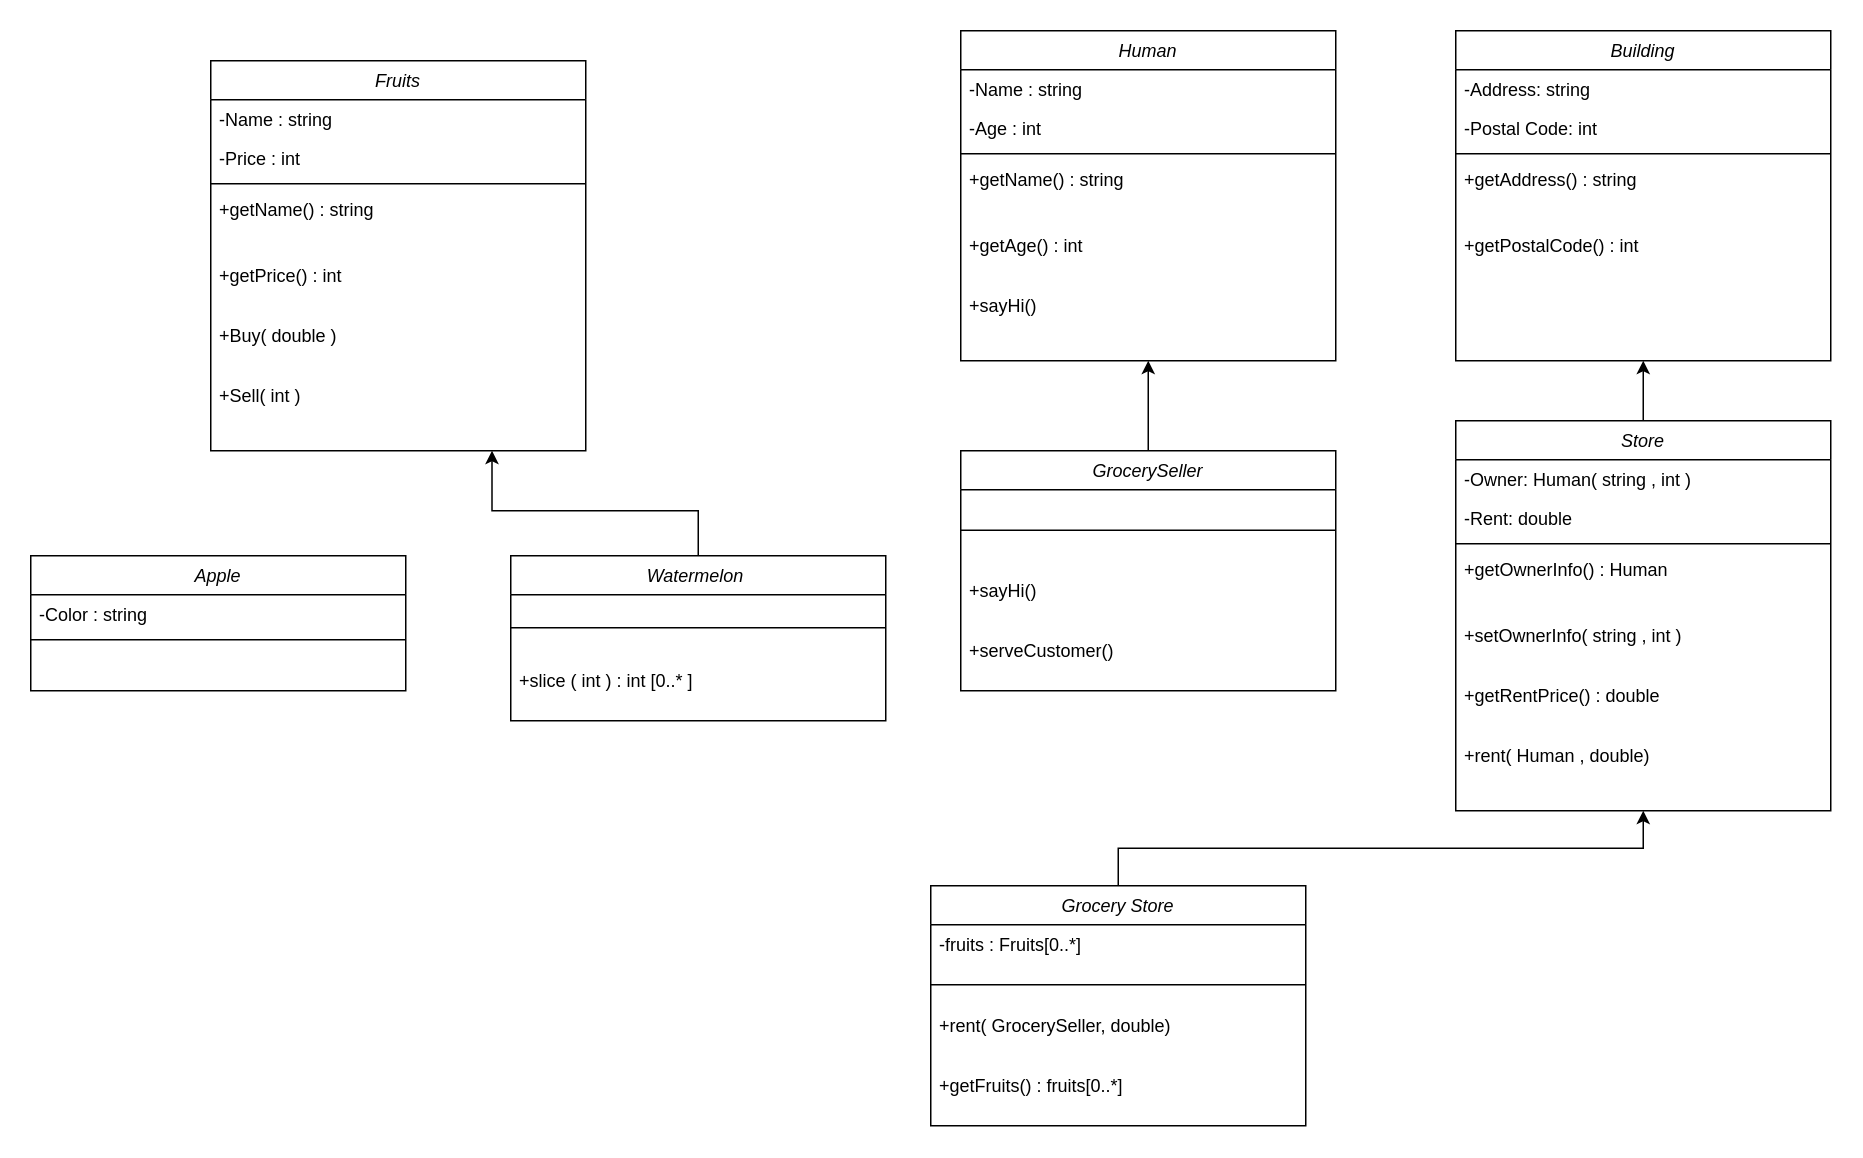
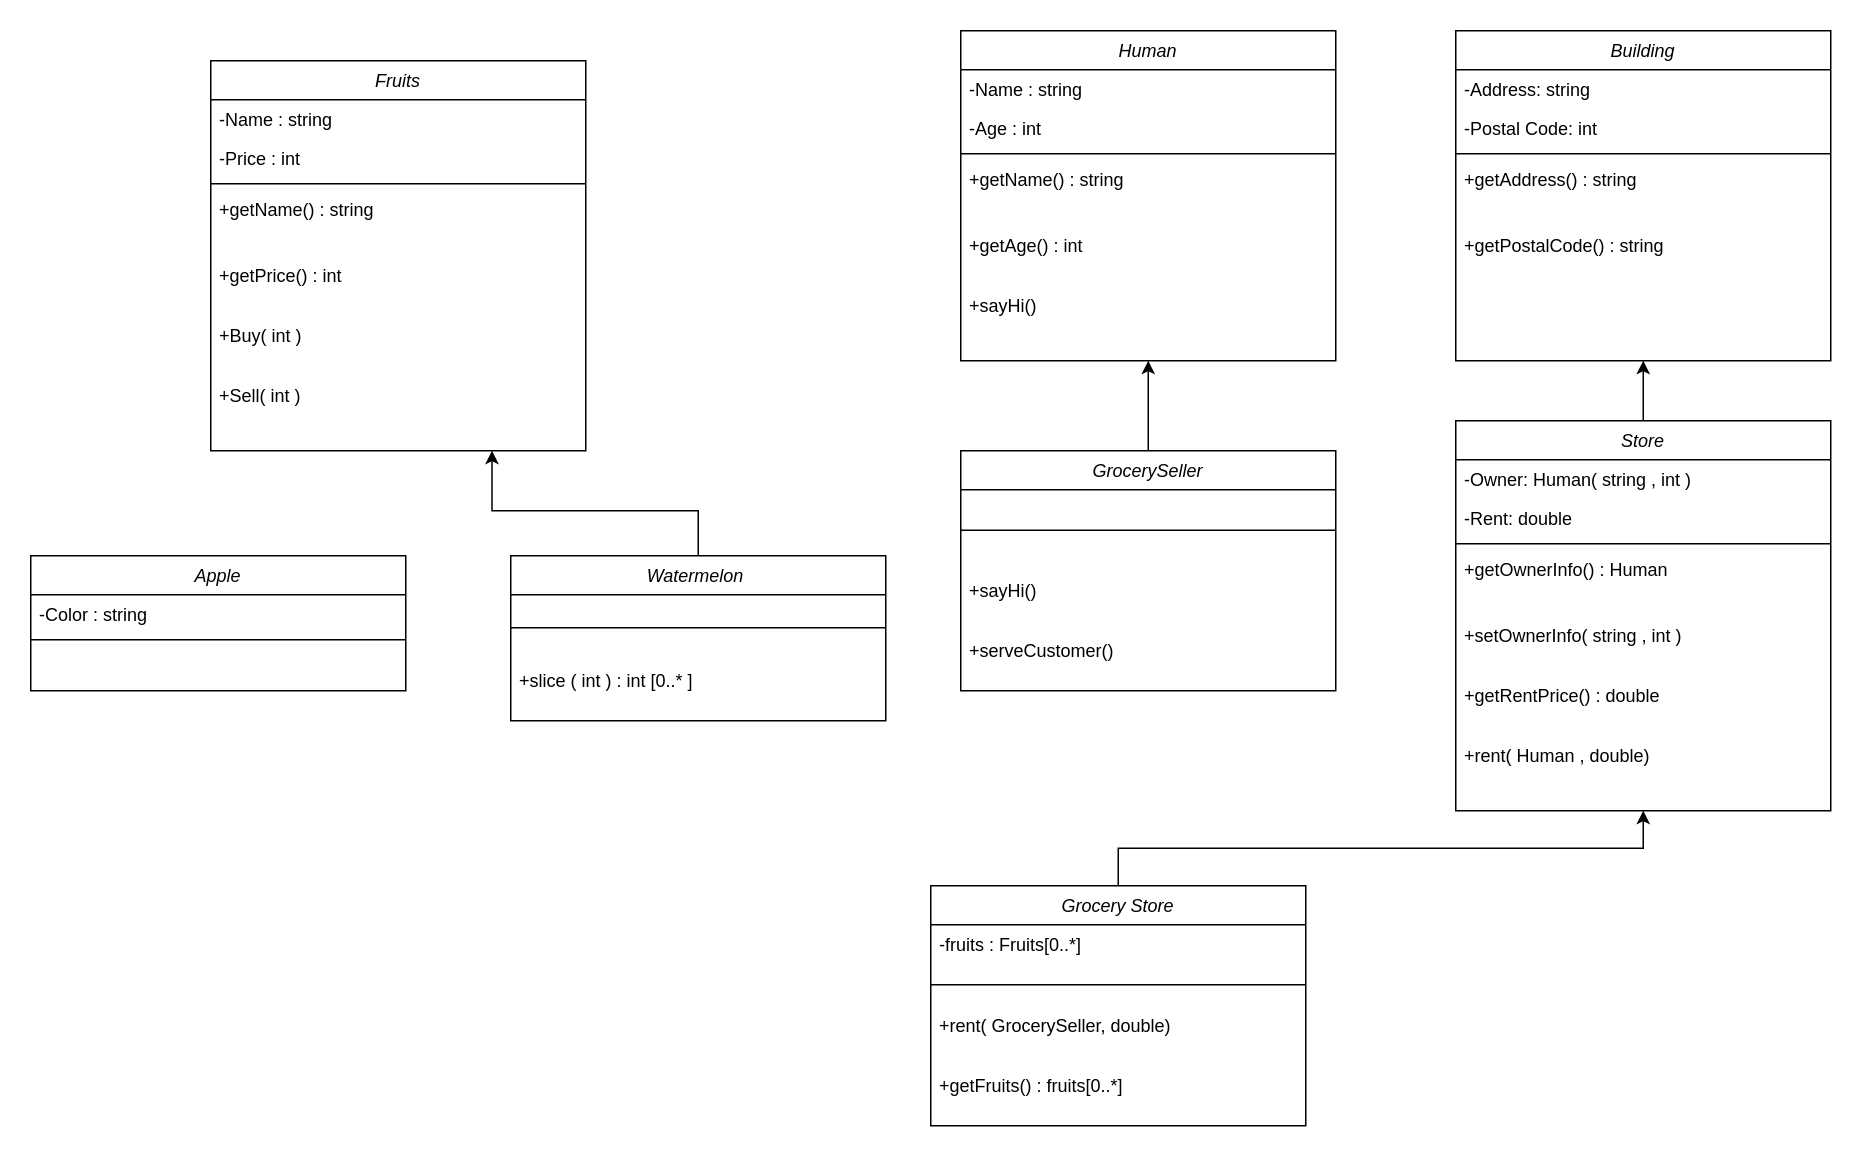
- <mxCell id="34" value="+getPostalCode() : int " style="text;align=left;verticalAlign=top;spacingLeft=4;spacingRight=4;overflow=hidden;rotatable=0;points=[[0,0.5],[1,0.5]];portConstraint=eastwest;shadow=0;" vertex="1" parent="29"><mxGeometry y="130" width="250" height="40" as="geometry" /></mxCell>
+ <mxCell id="34" value="+getPostalCode() : string " style="text;align=left;verticalAlign=top;spacingLeft=4;spacingRight=4;overflow=hidden;rotatable=0;points=[[0,0.5],[1,0.5]];portConstraint=eastwest;shadow=0;" vertex="1" parent="29"><mxGeometry y="130" width="250" height="40" as="geometry" /></mxCell>
- <mxCell id="8" value="+Buy( double )" style="text;align=left;verticalAlign=top;spacingLeft=4;spacingRight=4;overflow=hidden;rotatable=0;points=[[0,0.5],[1,0.5]];portConstraint=eastwest;shadow=0;" parent="2" vertex="1"><mxGeometry y="170" width="250" height="40" as="geometry" /></mxCell>
+ <mxCell id="8" value="+Buy( int )" style="text;align=left;verticalAlign=top;spacingLeft=4;spacingRight=4;overflow=hidden;rotatable=0;points=[[0,0.5],[1,0.5]];portConstraint=eastwest;shadow=0;" parent="2" vertex="1"><mxGeometry y="170" width="250" height="40" as="geometry" /></mxCell>
